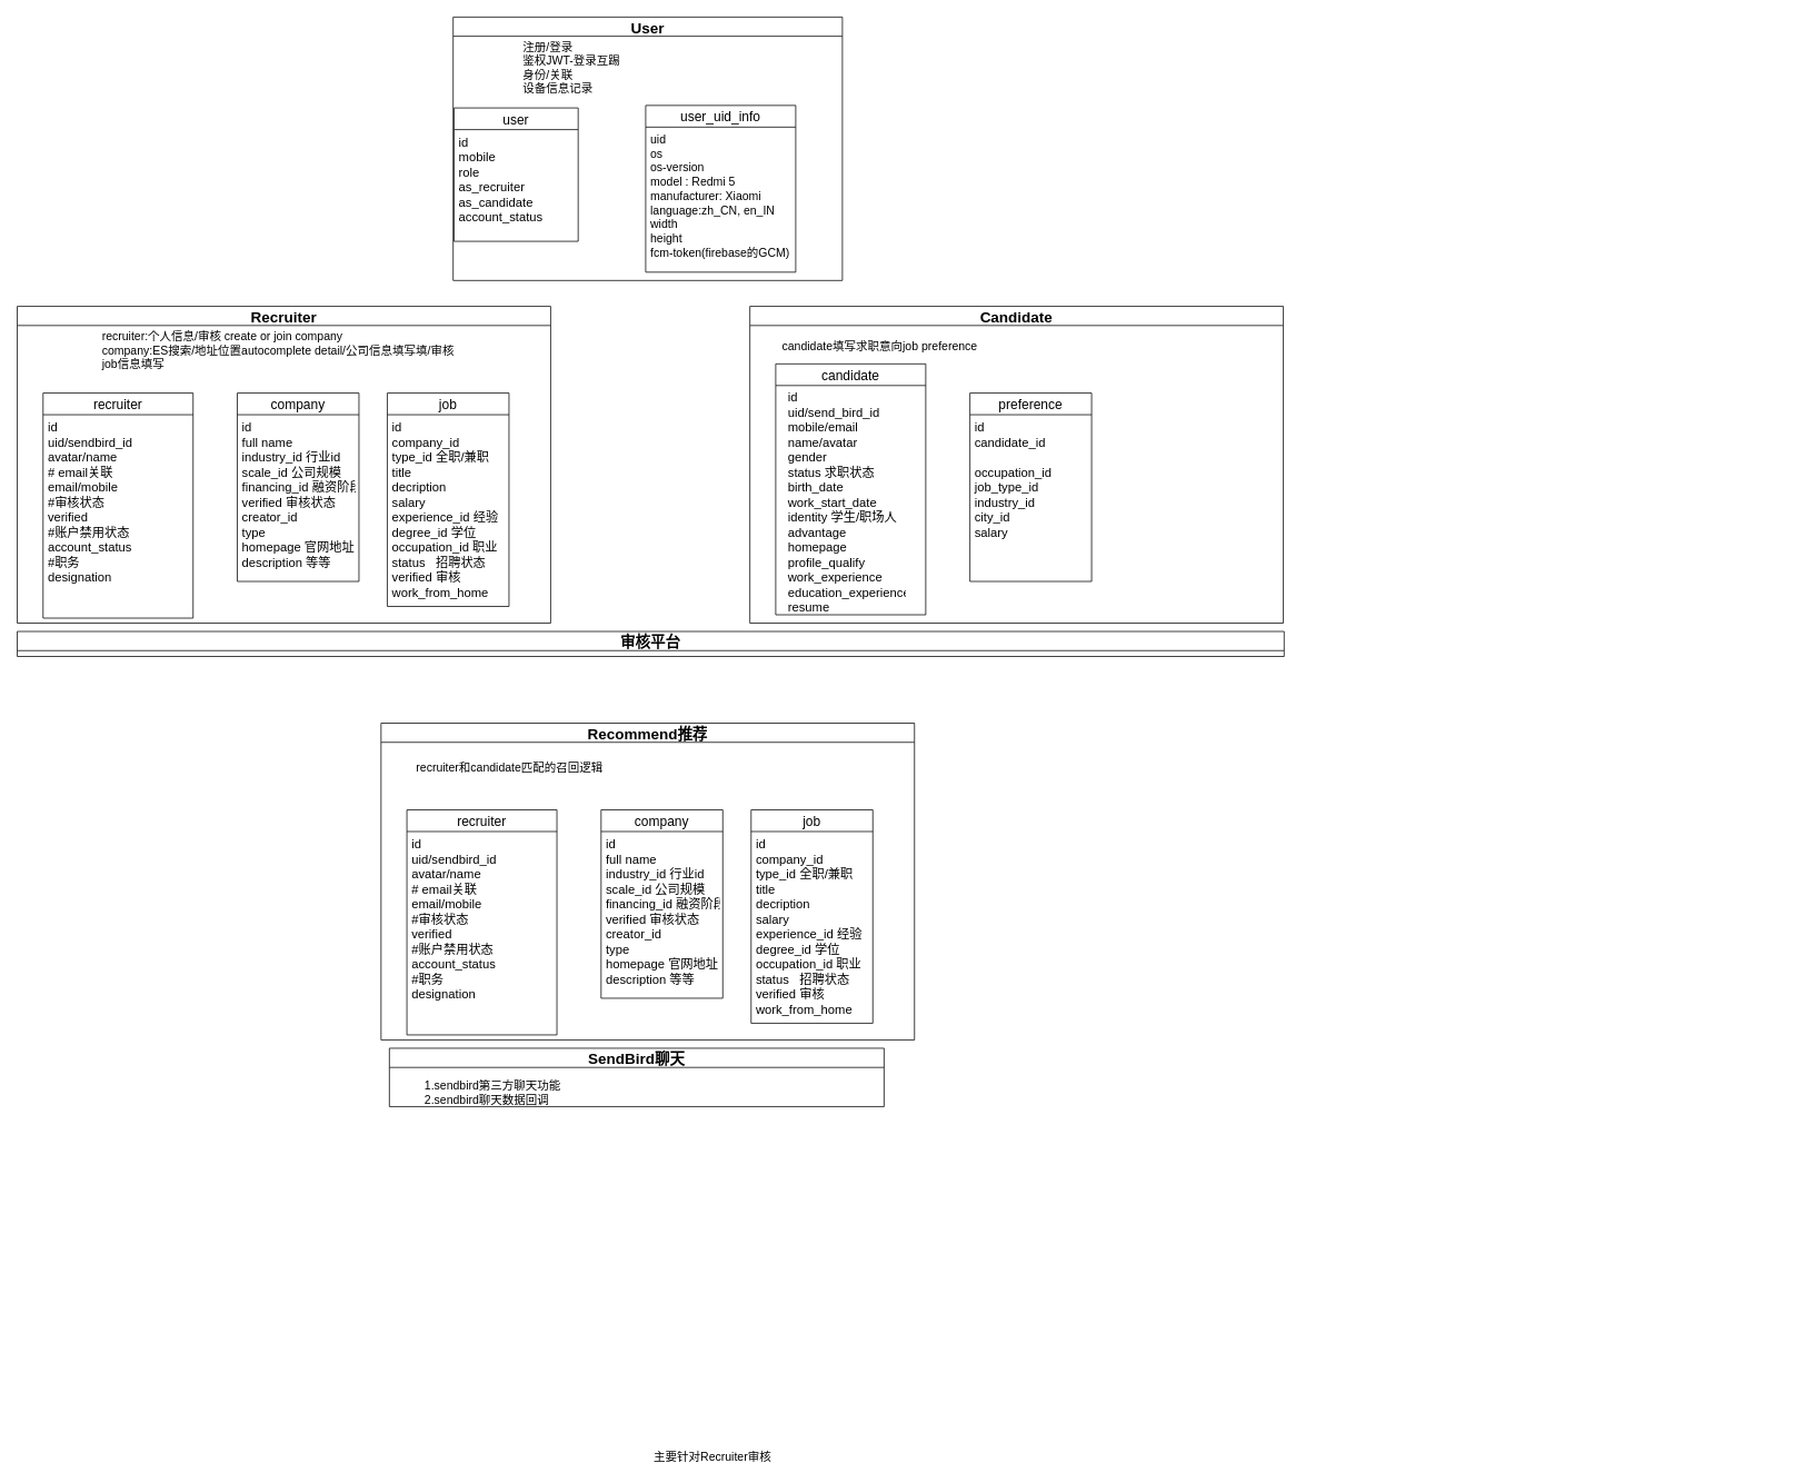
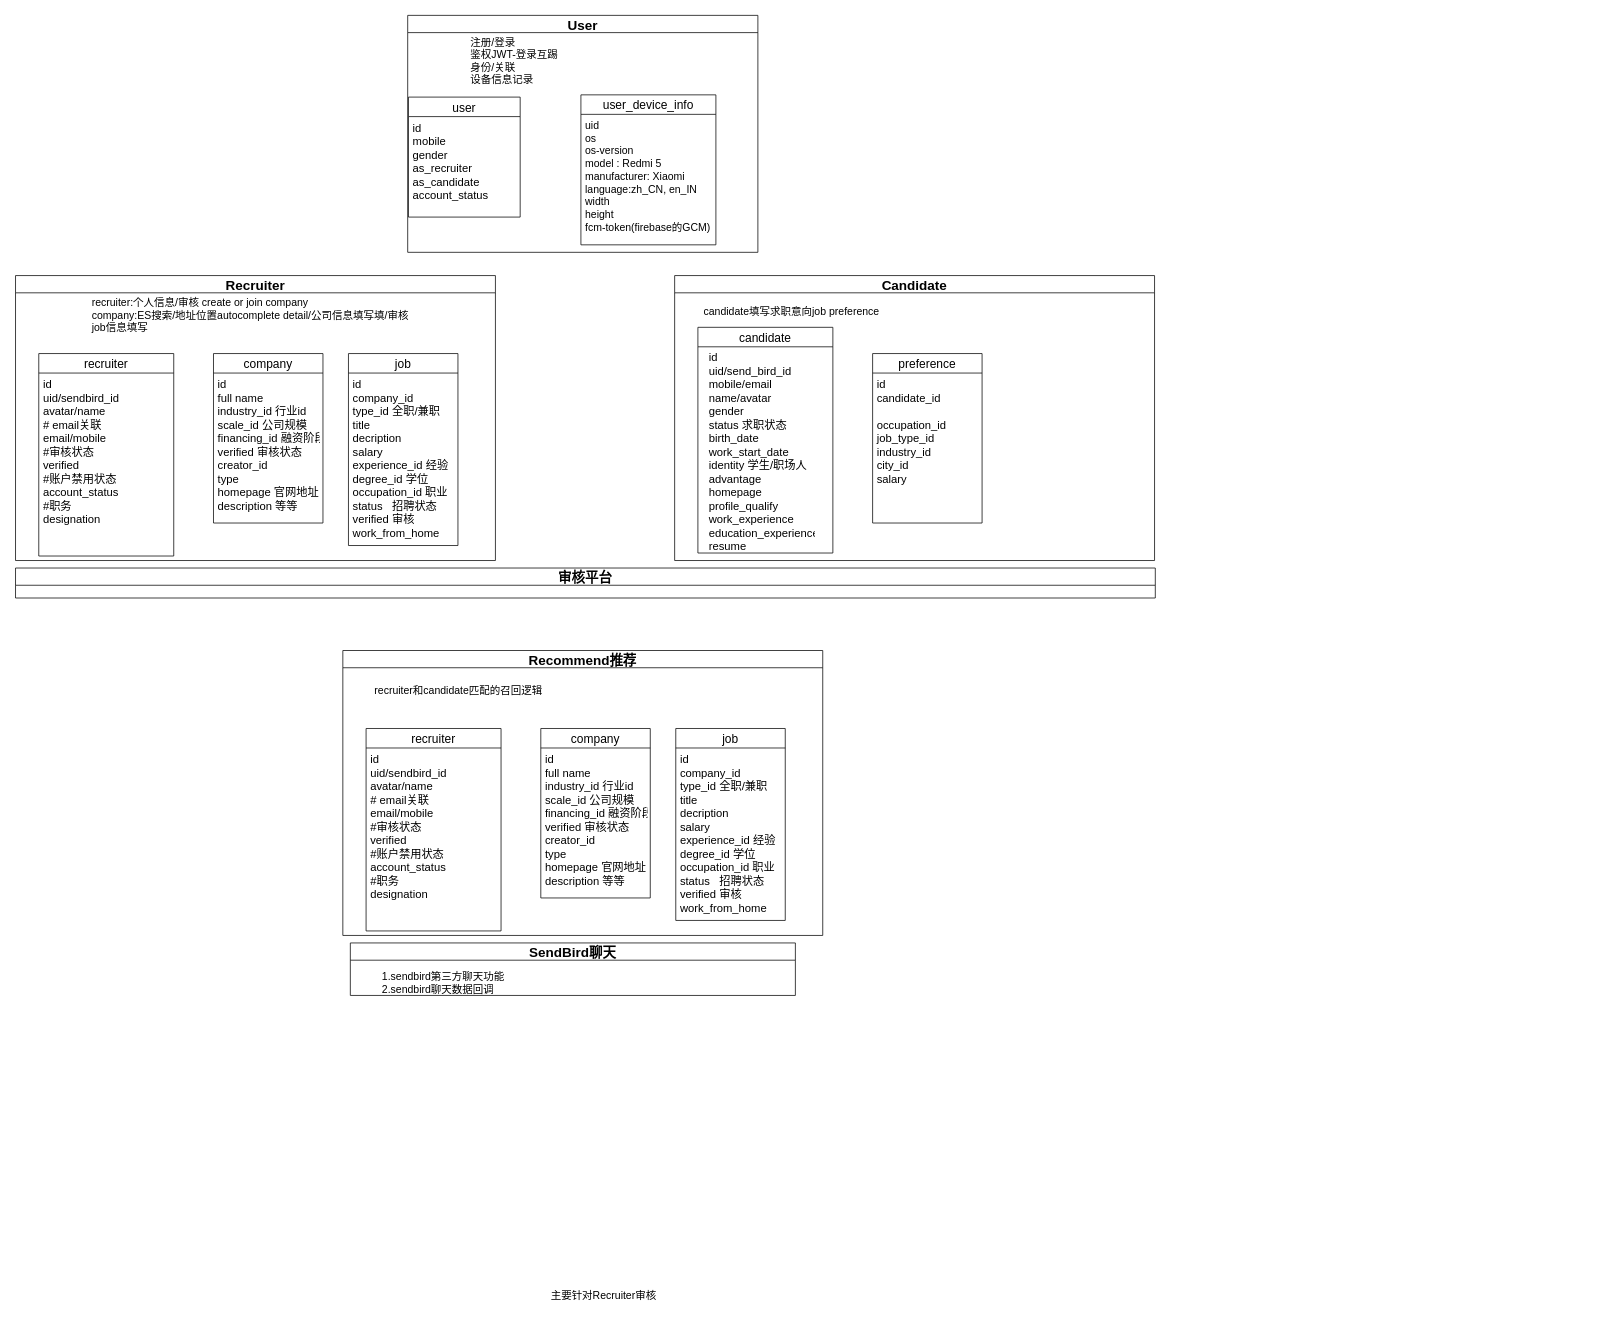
- <mxCell id="6" value="user_uid_info" style="swimlane;fontStyle=0;childLayout=stackLayout;horizontal=1;startSize=26;fillColor=none;horizontalStack=0;resizeParent=1;resizeParentMax=0;resizeLast=0;collapsible=1;marginBottom=0;fontSize=16;" parent="1" vertex="1"><mxGeometry x="774" y="126" width="180" height="200" as="geometry" /></mxCell>
+ <mxCell id="6" value="user_device_info" style="swimlane;fontStyle=0;childLayout=stackLayout;horizontal=1;startSize=26;fillColor=none;horizontalStack=0;resizeParent=1;resizeParentMax=0;resizeLast=0;collapsible=1;marginBottom=0;fontSize=16;" parent="1" vertex="1"><mxGeometry x="774" y="126" width="180" height="200" as="geometry" /></mxCell>
- <mxCell id="5" value="id&#10;mobile&#10;role&#10;as_recruiter&#10;as_candidate&#10;account_status" style="text;strokeColor=none;fillColor=none;align=left;verticalAlign=top;spacingLeft=4;spacingRight=4;overflow=hidden;rotatable=0;points=[[0,0.5],[1,0.5]];portConstraint=eastwest;fontSize=15;" parent="4" vertex="1"><mxGeometry y="26" width="149" height="134" as="geometry" /></mxCell>
+ <mxCell id="5" value="id&#10;mobile&#10;gender&#10;as_recruiter&#10;as_candidate&#10;account_status" style="text;strokeColor=none;fillColor=none;align=left;verticalAlign=top;spacingLeft=4;spacingRight=4;overflow=hidden;rotatable=0;points=[[0,0.5],[1,0.5]];portConstraint=eastwest;fontSize=15;" parent="4" vertex="1"><mxGeometry y="26" width="149" height="134" as="geometry" /></mxCell>
- <mxCell id="21" value="审核平台" style="swimlane;fontSize=18;" parent="1" vertex="1"><mxGeometry x="20" y="757" width="1520" height="30" as="geometry"><mxRectangle x="120" y="490" width="100" height="30" as="alternateBounds" /></mxGeometry></mxCell>
+ <mxCell id="21" value="审核平台" style="swimlane;fontSize=18;" parent="1" vertex="1"><mxGeometry x="20" y="757" width="1520" height="40" as="geometry"><mxRectangle x="120" y="490" width="100" height="30" as="alternateBounds" /></mxGeometry></mxCell>
- <mxCell id="22" value="主要针对Recruiter审核" style="text;html=1;align=center;verticalAlign=middle;resizable=0;points=[];autosize=1;strokeColor=none;fillColor=none;fontSize=14;" parent="1" vertex="1"><mxGeometry x="774" y="1737" width="160" height="20" as="geometry" /></mxCell>
+ <mxCell id="22" value="主要针对Recruiter审核" style="text;html=1;align=center;verticalAlign=middle;resizable=0;points=[];autosize=1;strokeColor=none;fillColor=none;fontSize=14;" parent="1" vertex="1"><mxGeometry x="724" y="1717" width="160" height="20" as="geometry" /></mxCell>
